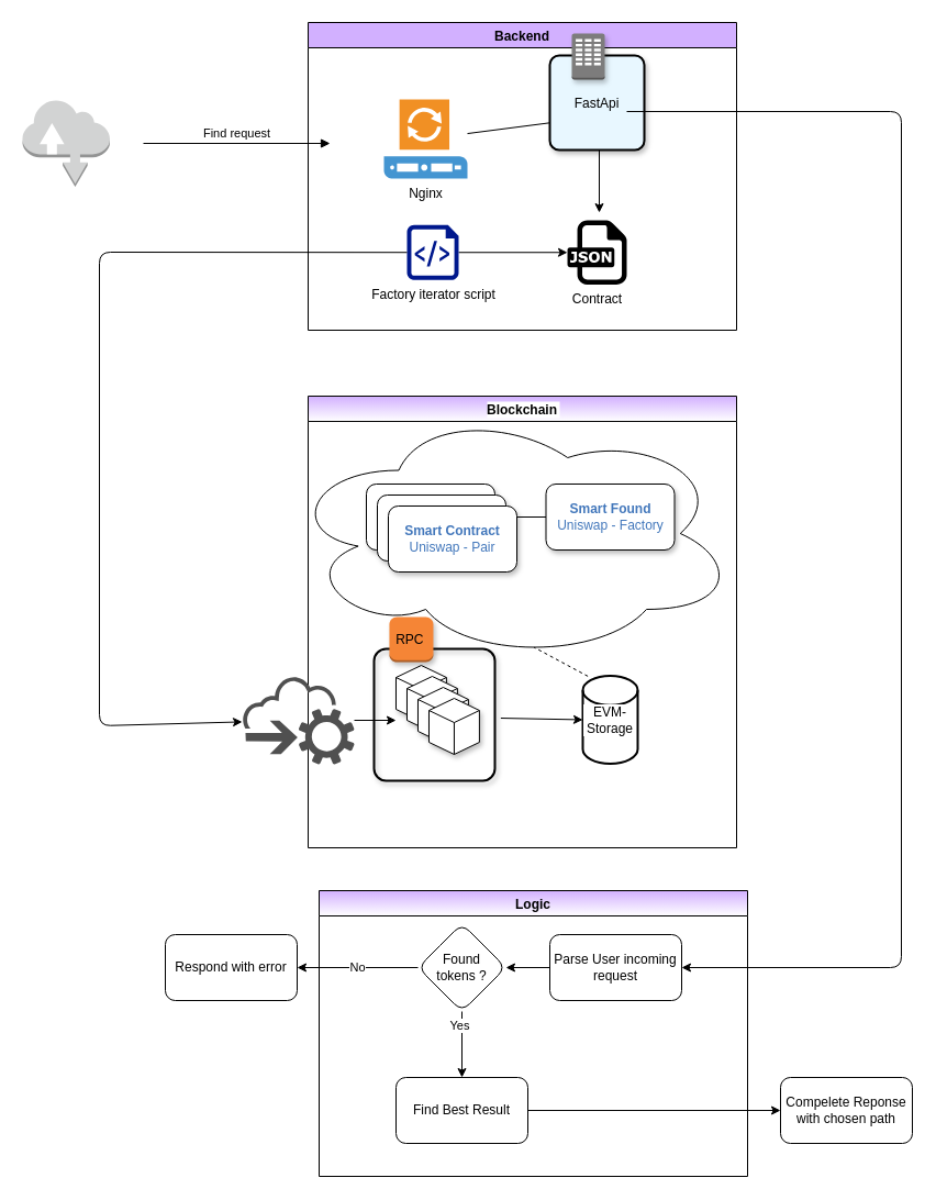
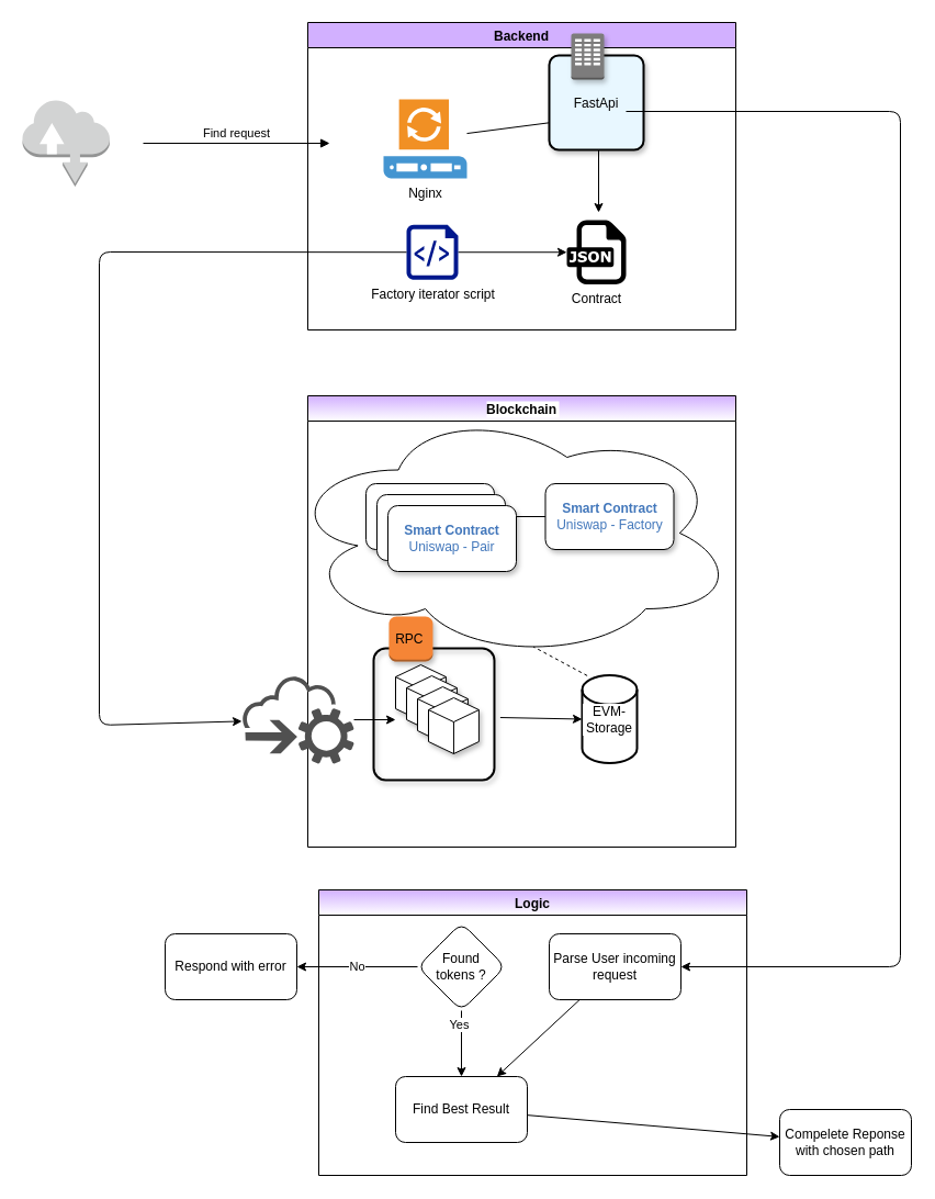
- <mxCell id="17" value="&lt;span style=&quot;color: rgb(66 , 119 , 187)&quot;&gt;&lt;b&gt;Smart Found&lt;/b&gt;&lt;br&gt;Uniswap - Factory&lt;/span&gt;" style="rounded=1;whiteSpace=wrap;html=1;shadow=1;fillColor=default;gradientColor=#ffffff;" vertex="1" parent="11"><mxGeometry x="216.5" y="80" width="117" height="60" as="geometry" /></mxCell>
+ <mxCell id="17" value="&lt;span style=&quot;color: rgb(66 , 119 , 187)&quot;&gt;&lt;b&gt;Smart Contract&lt;/b&gt;&lt;br&gt;Uniswap - Factory&lt;/span&gt;" style="rounded=1;whiteSpace=wrap;html=1;shadow=1;fillColor=default;gradientColor=#ffffff;" vertex="1" parent="11"><mxGeometry x="216.5" y="80" width="117" height="60" as="geometry" /></mxCell>
- <mxCell id="37" value="" style="edgeStyle=none;html=1;" edge="1" parent="32" source="33" target="36"><mxGeometry relative="1" as="geometry" /></mxCell>
+ <mxCell id="37" value="" style="edgeStyle=none;html=1;" edge="1" parent="32" source="33" target="38"><mxGeometry relative="1" as="geometry" /></mxCell>
- <mxCell id="42" value="Compelete Reponse with chosen path" style="whiteSpace=wrap;html=1;rounded=1;" vertex="1" parent="1"><mxGeometry x="710" y="980" width="120" height="60" as="geometry" /></mxCell>
+ <mxCell id="42" value="Compelete Reponse with chosen path" style="whiteSpace=wrap;html=1;rounded=1;" vertex="1" parent="1"><mxGeometry x="710" y="1010" width="120" height="60" as="geometry" /></mxCell>
